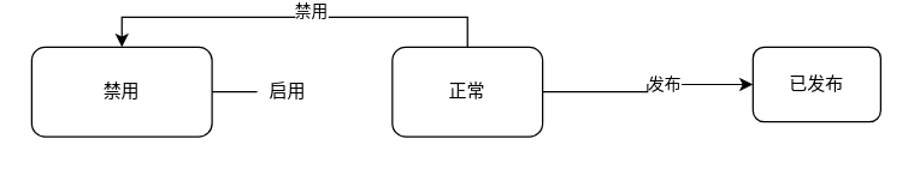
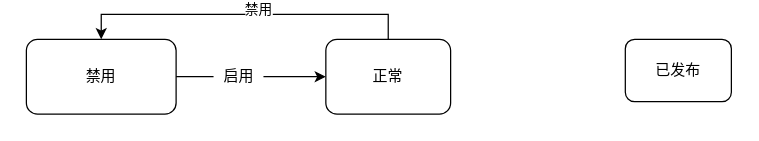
+ <mxCell id="2" style="edgeStyle=orthogonalEdgeStyle;rounded=0;orthogonalLoop=1;jettySize=auto;html=1;exitX=1;exitY=0.5;exitDx=0;exitDy=0;startArrow=none;" edge="1" parent="1" source="10" target="8"><mxGeometry relative="1" as="geometry" /></mxCell>
- <mxCell id="4" style="edgeStyle=orthogonalEdgeStyle;rounded=0;orthogonalLoop=1;jettySize=auto;html=1;exitX=1;exitY=0.5;exitDx=0;exitDy=0;entryX=0;entryY=0.5;entryDx=0;entryDy=0;" edge="1" parent="1" source="8" target="9"><mxGeometry relative="1" as="geometry" /></mxCell>
- <mxCell id="5" value="发布" style="edgeLabel;html=1;align=center;verticalAlign=middle;resizable=0;points=[];" vertex="1" connectable="0" parent="4"><mxGeometry x="0.167" y="1" relative="1" as="geometry"><mxPoint as="offset" /></mxGeometry></mxCell>
